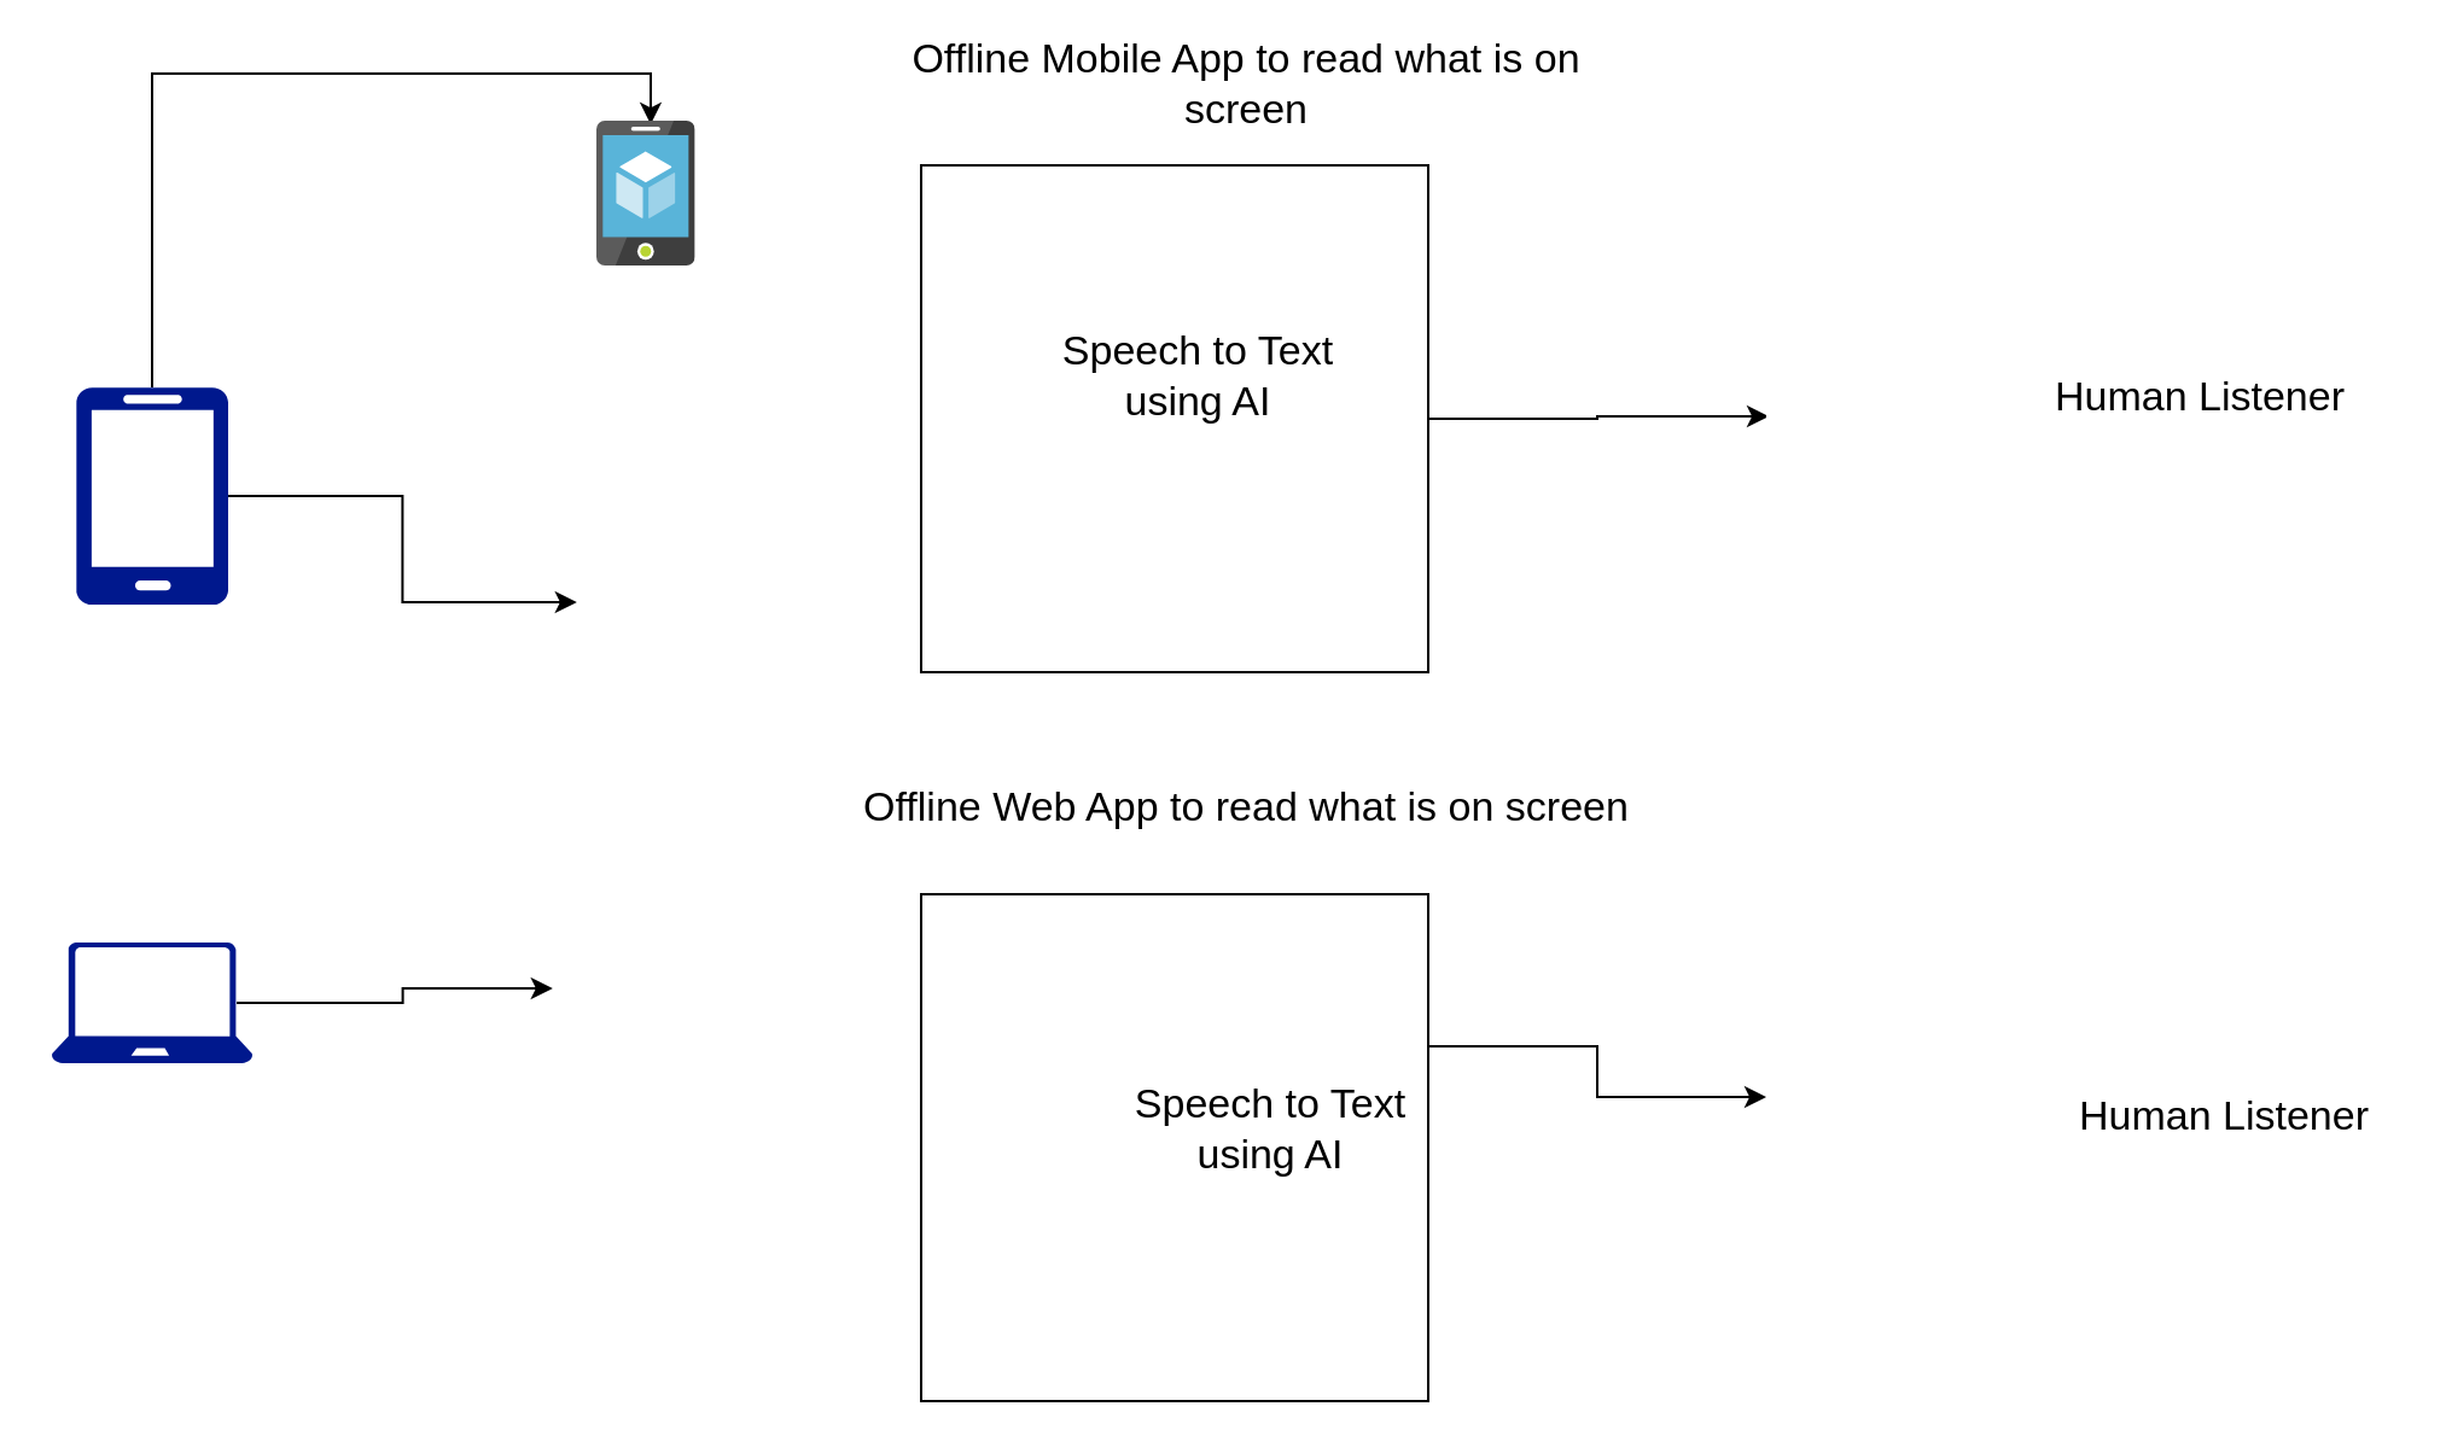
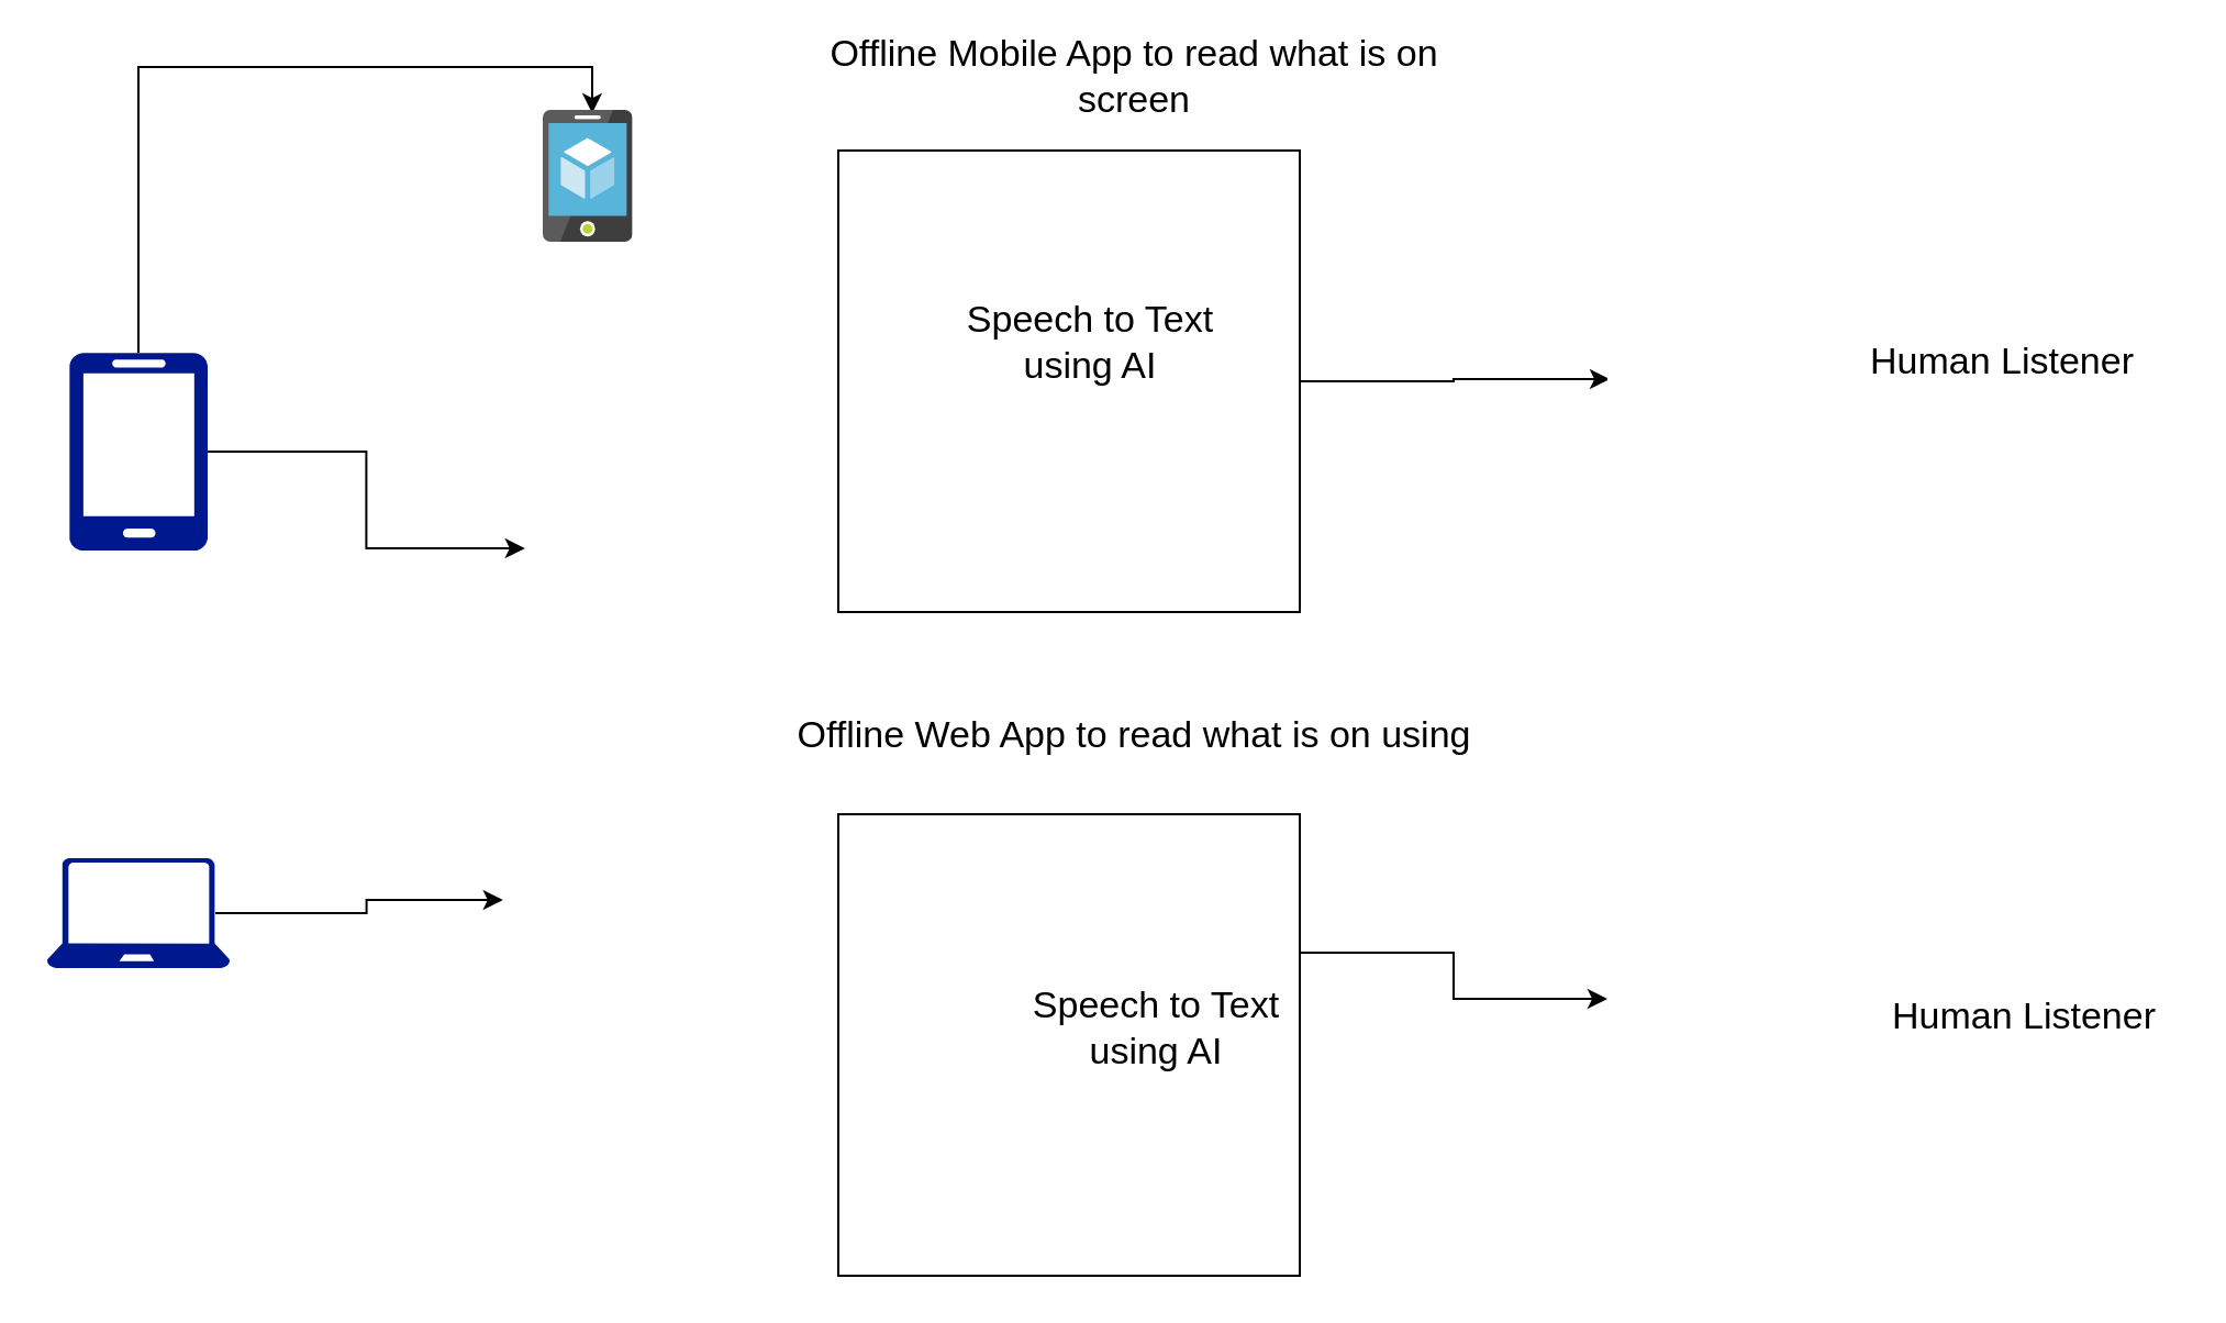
- <mxCell id="18" value="&lt;font style=&quot;font-size: 17px;&quot;&gt;Offline Web App to read what is on screen&lt;/font&gt;" style="text;html=1;strokeColor=none;fillColor=none;align=center;verticalAlign=middle;whiteSpace=wrap;rounded=0;" vertex="1" parent="1"><mxGeometry x="356" y="320" width="320" height="30" as="geometry" /></mxCell>
+ <mxCell id="18" value="&lt;font style=&quot;font-size: 17px;&quot;&gt;Offline Web App to read what is on using&lt;/font&gt;" style="text;html=1;strokeColor=none;fillColor=none;align=center;verticalAlign=middle;whiteSpace=wrap;rounded=0;" vertex="1" parent="1"><mxGeometry x="356" y="320" width="320" height="30" as="geometry" /></mxCell>
